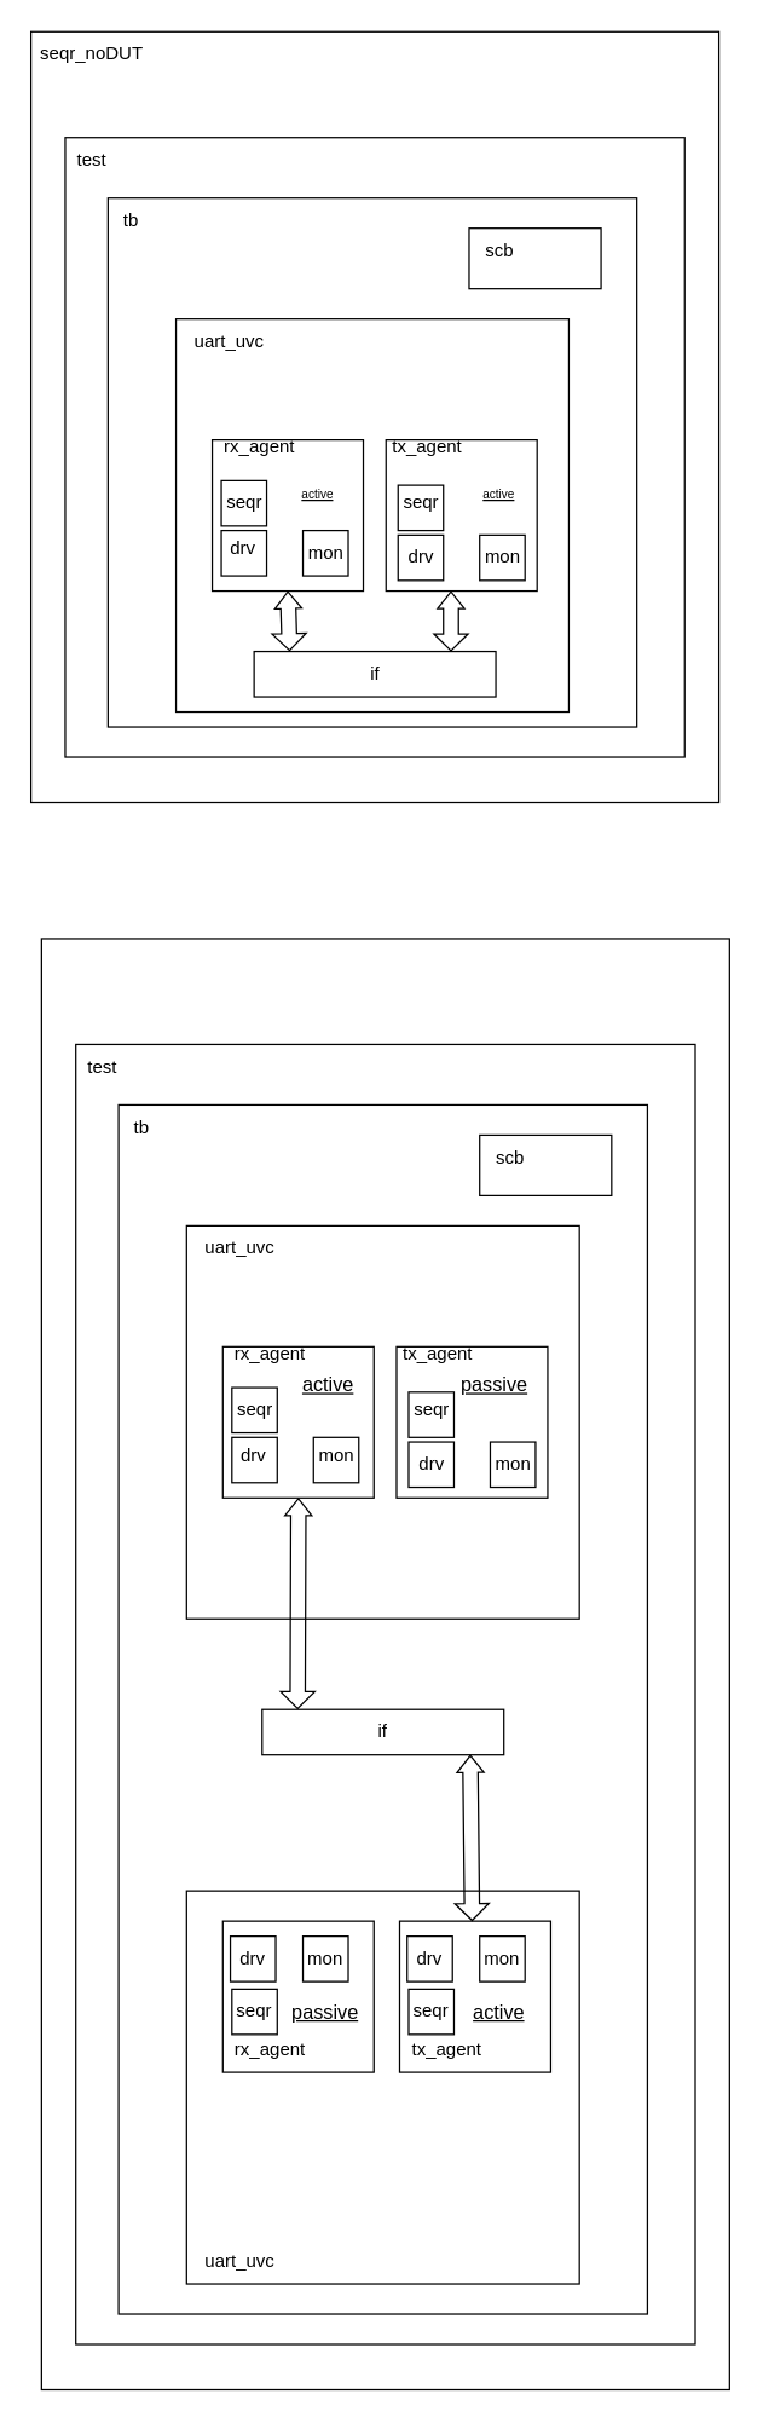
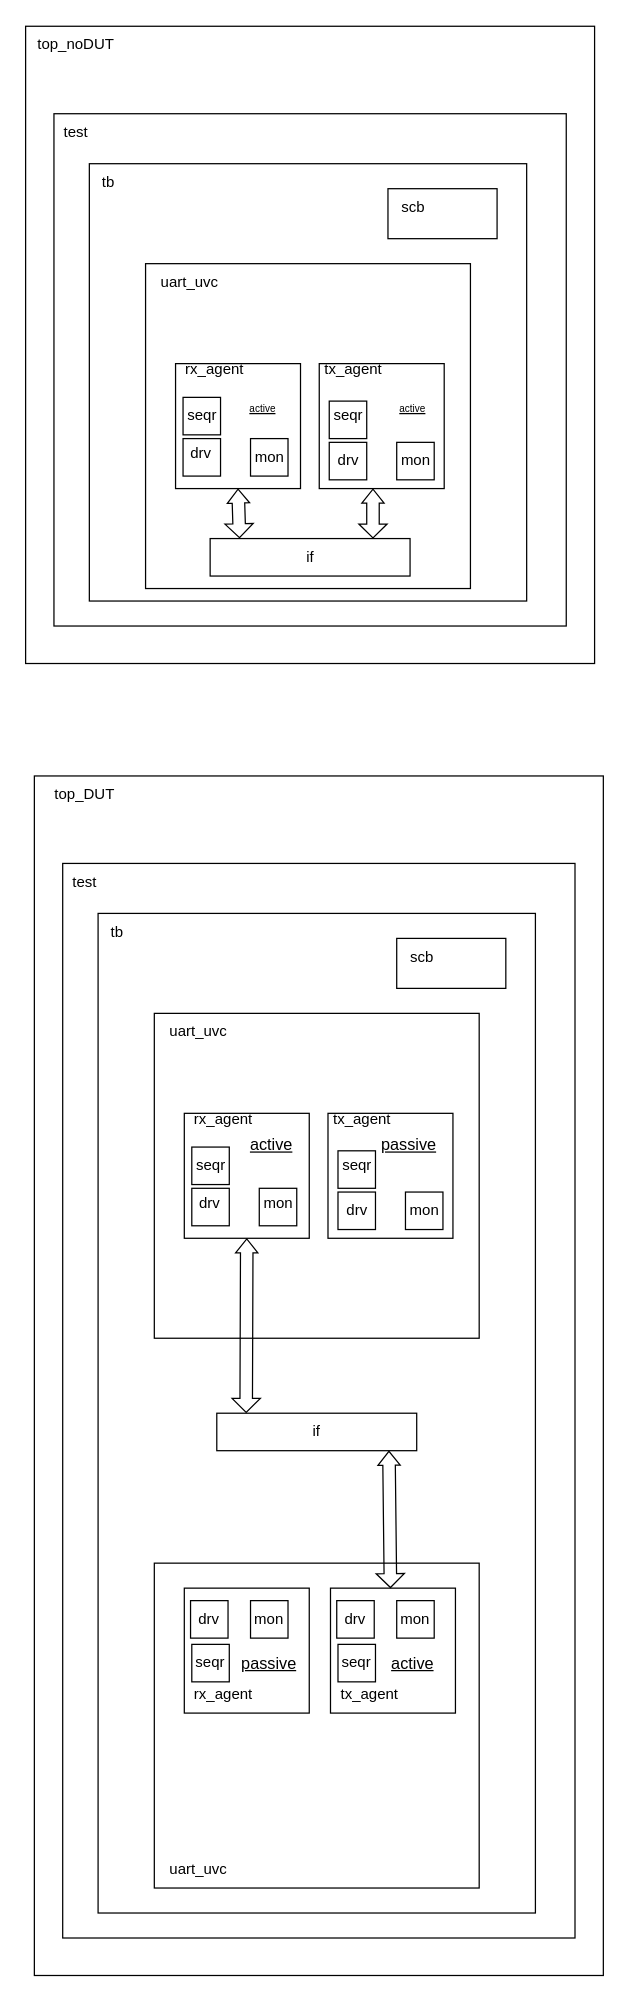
- <mxCell id="3" value="seqr_noDUT" style="text;html=1;align=center;verticalAlign=middle;resizable=0;points=[];autosize=1;strokeColor=none;fillColor=none;" vertex="1" parent="1"><mxGeometry x="20" y="20" width="80" height="30" as="geometry" /></mxCell>
+ <mxCell id="3" value="top_noDUT" style="text;html=1;align=center;verticalAlign=middle;resizable=0;points=[];autosize=1;strokeColor=none;fillColor=none;" vertex="1" parent="1"><mxGeometry x="20" y="20" width="80" height="30" as="geometry" /></mxCell>
+ <mxCell id="32" value="top_DUT" style="text;html=1;align=center;verticalAlign=middle;resizable=0;points=[];autosize=1;strokeColor=none;fillColor=none;" vertex="1" parent="1"><mxGeometry x="32" y="620" width="70" height="30" as="geometry" /></mxCell>
